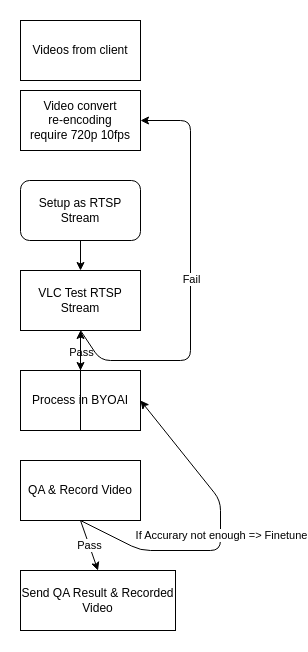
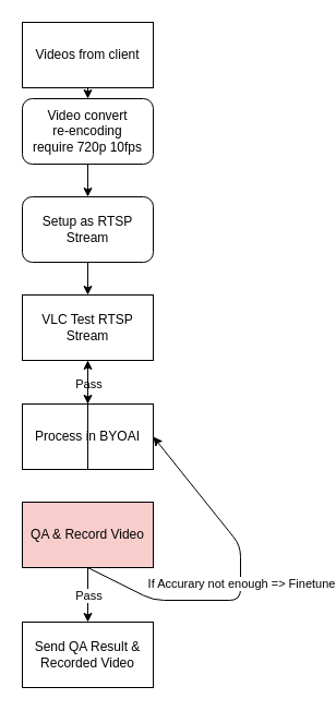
+ <mxCell id="3" value="" style="endArrow=classic;html=1;entryX=0.5;entryY=0;entryDx=0;entryDy=0;exitX=0.5;exitY=1;exitDx=0;exitDy=0;" edge="1" parent="1" source="2" target="4"><mxGeometry width="50" height="50" relative="1" as="geometry"><mxPoint x="70" y="50" as="sourcePoint" /><mxPoint x="60" y="130" as="targetPoint" /><Array as="points" /></mxGeometry></mxCell>
- <mxCell id="4" value="Video convert&lt;br&gt;re-encoding&lt;br&gt;require 720p 10fps" style="rounded=0;whiteSpace=wrap;html=1;" vertex="1" parent="1"><mxGeometry x="20" y="90" width="120" height="60" as="geometry" /></mxCell>
+ <mxCell id="4" value="Video convert&lt;br&gt;re-encoding&lt;br&gt;require 720p 10fps" style="whiteSpace=wrap;html=1;rounded=1;" vertex="1" parent="1"><mxGeometry x="20" y="90" width="120" height="60" as="geometry" /></mxCell>
+ <mxCell id="5" value="" style="endArrow=classic;html=1;exitX=0.5;exitY=1;exitDx=0;exitDy=0;" edge="1" parent="1" source="4" target="6"><mxGeometry width="50" height="50" relative="1" as="geometry"><mxPoint x="90" y="20" as="sourcePoint" /><mxPoint x="80" y="200" as="targetPoint" /><Array as="points" /></mxGeometry></mxCell>
- <mxCell id="12" value="" style="endArrow=classic;html=1;exitX=0.5;exitY=1;exitDx=0;exitDy=0;entryX=1;entryY=0.5;entryDx=0;entryDy=0;" edge="1" parent="1" source="7" target="4"><mxGeometry relative="1" as="geometry"><mxPoint x="82.44" y="341.02" as="sourcePoint" /><mxPoint x="190" y="120" as="targetPoint" /><Array as="points"><mxPoint x="100" y="360" /><mxPoint x="190" y="360" /><mxPoint x="190" y="120" /></Array></mxGeometry></mxCell>
- <mxCell id="13" value="Fail" style="edgeLabel;resizable=0;html=1;align=center;verticalAlign=middle;" connectable="0" vertex="1" parent="12"><mxGeometry relative="1" as="geometry" /></mxCell>
- <mxCell id="14" value="QA &amp;amp; Record Video" style="rounded=0;whiteSpace=wrap;html=1;" vertex="1" parent="1"><mxGeometry x="20" y="460" width="120" height="60" as="geometry" /></mxCell>
+ <mxCell id="14" value="QA &amp;amp; Record Video" style="rounded=0;whiteSpace=wrap;html=1;fillColor=#f8cecc;" vertex="1" parent="1"><mxGeometry x="20" y="460" width="120" height="60" as="geometry" /></mxCell>
- <mxCell id="16" value="Send QA Result &amp;amp; Recorded Video" style="rounded=0;whiteSpace=wrap;html=1;" vertex="1" parent="1"><mxGeometry x="20" y="570" width="155" height="60" as="geometry" /></mxCell>
+ <mxCell id="16" value="Send QA Result &amp;amp; Recorded Video" style="rounded=0;whiteSpace=wrap;html=1;" vertex="1" parent="1"><mxGeometry x="20" y="570" width="120" height="60" as="geometry" /></mxCell>
